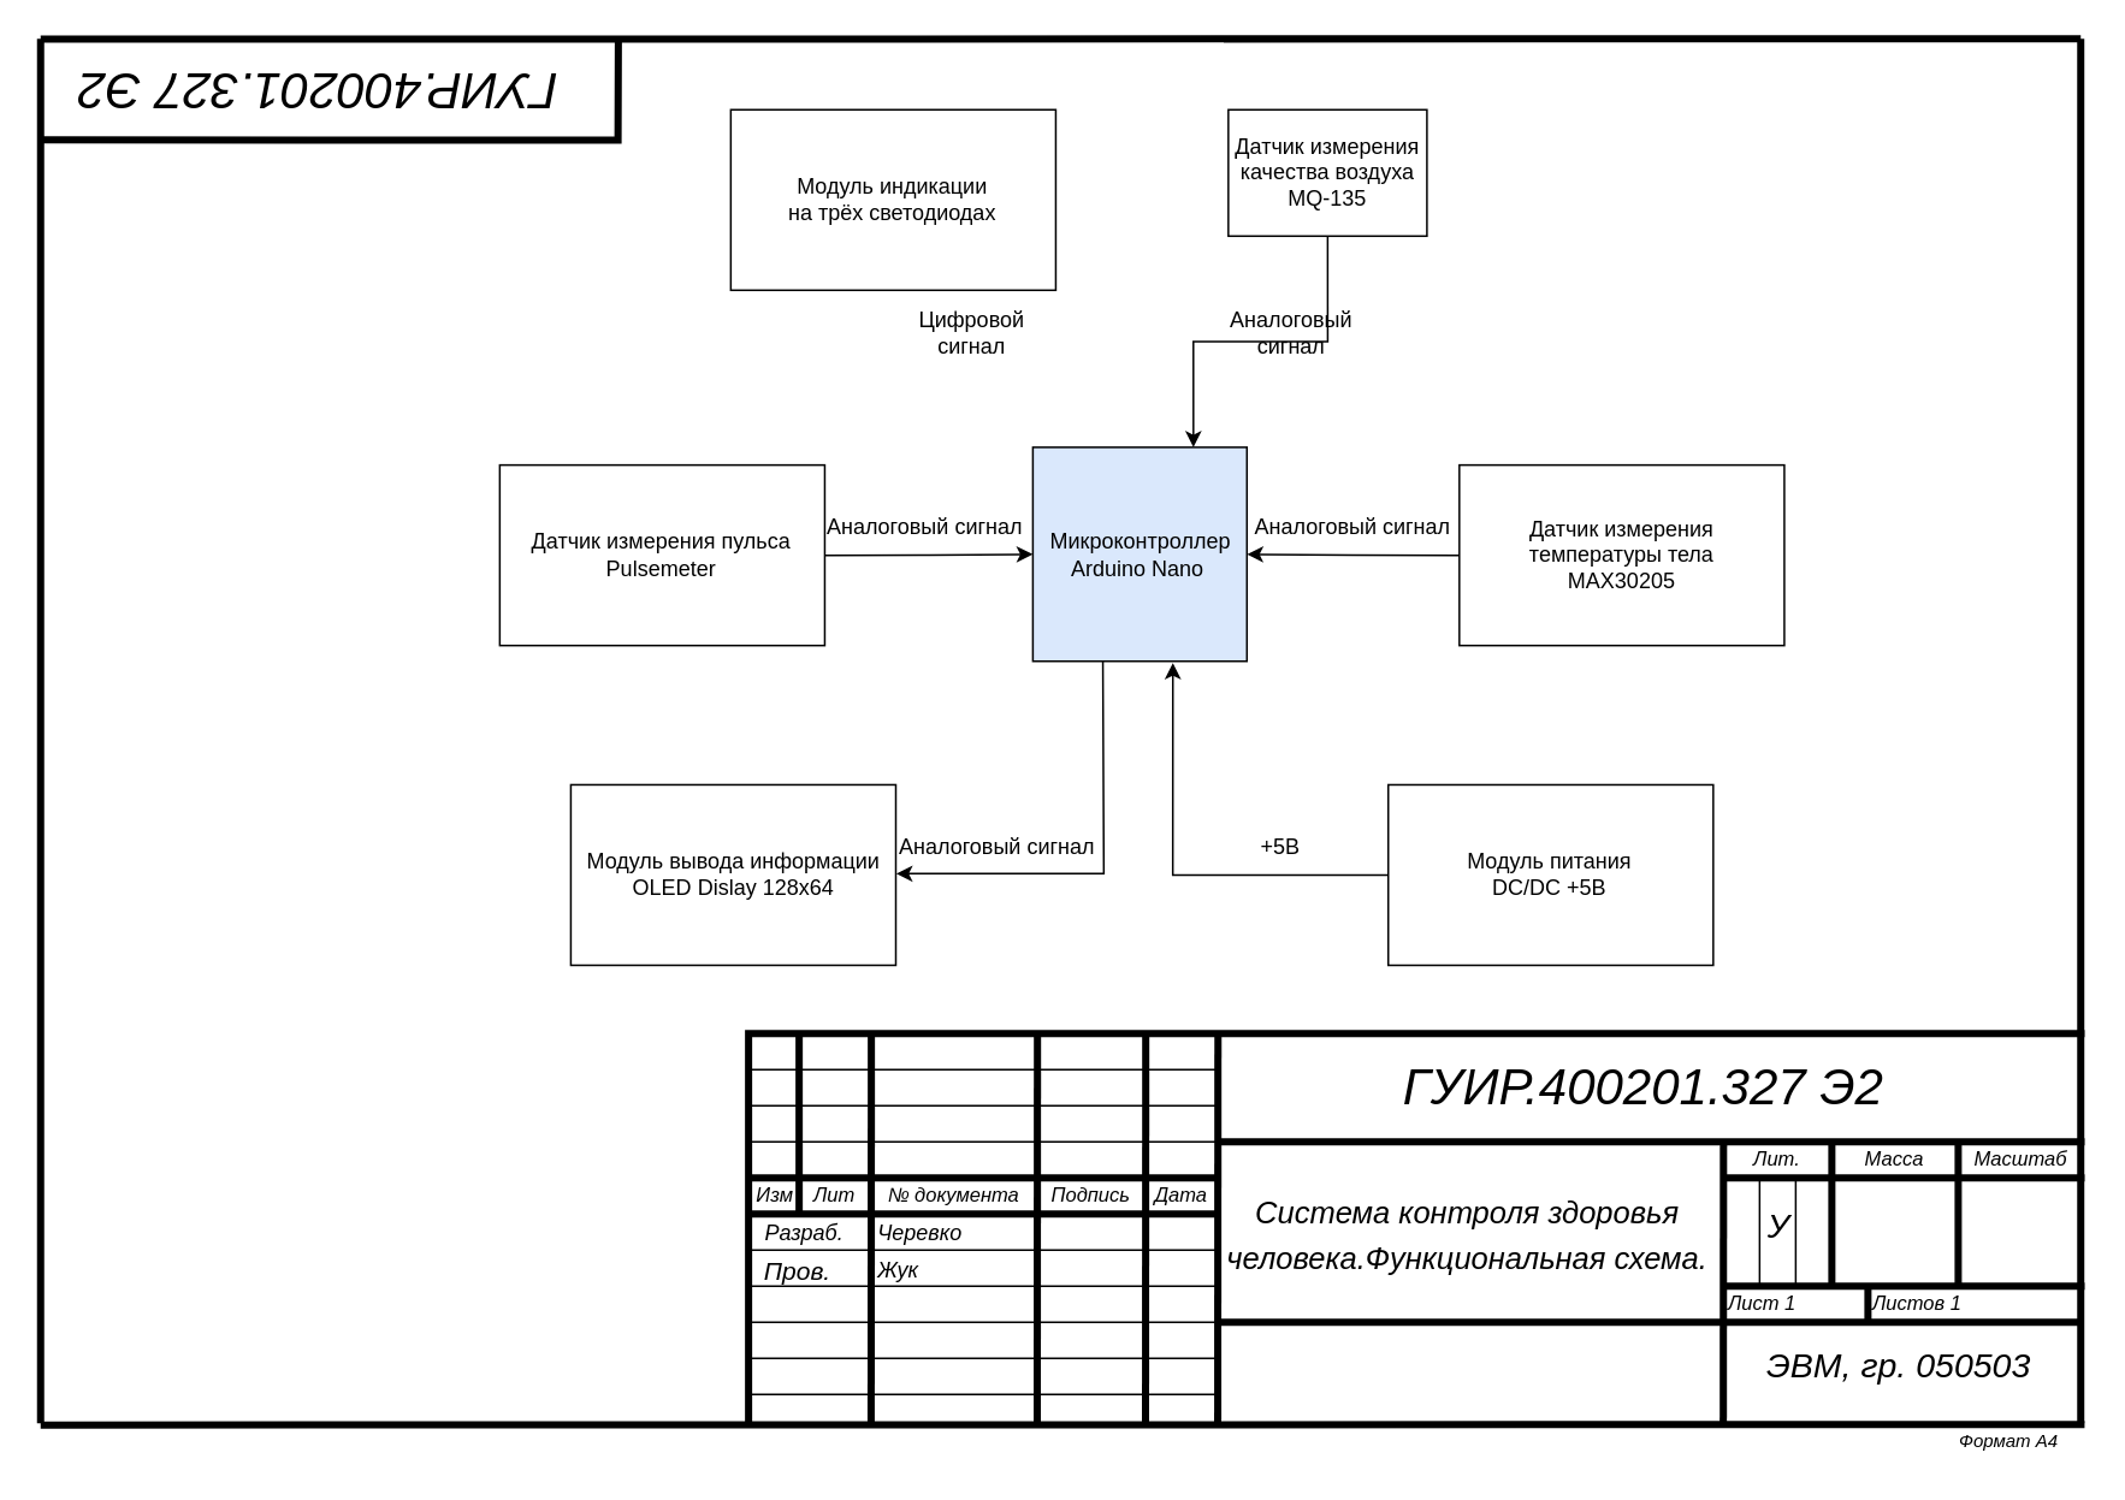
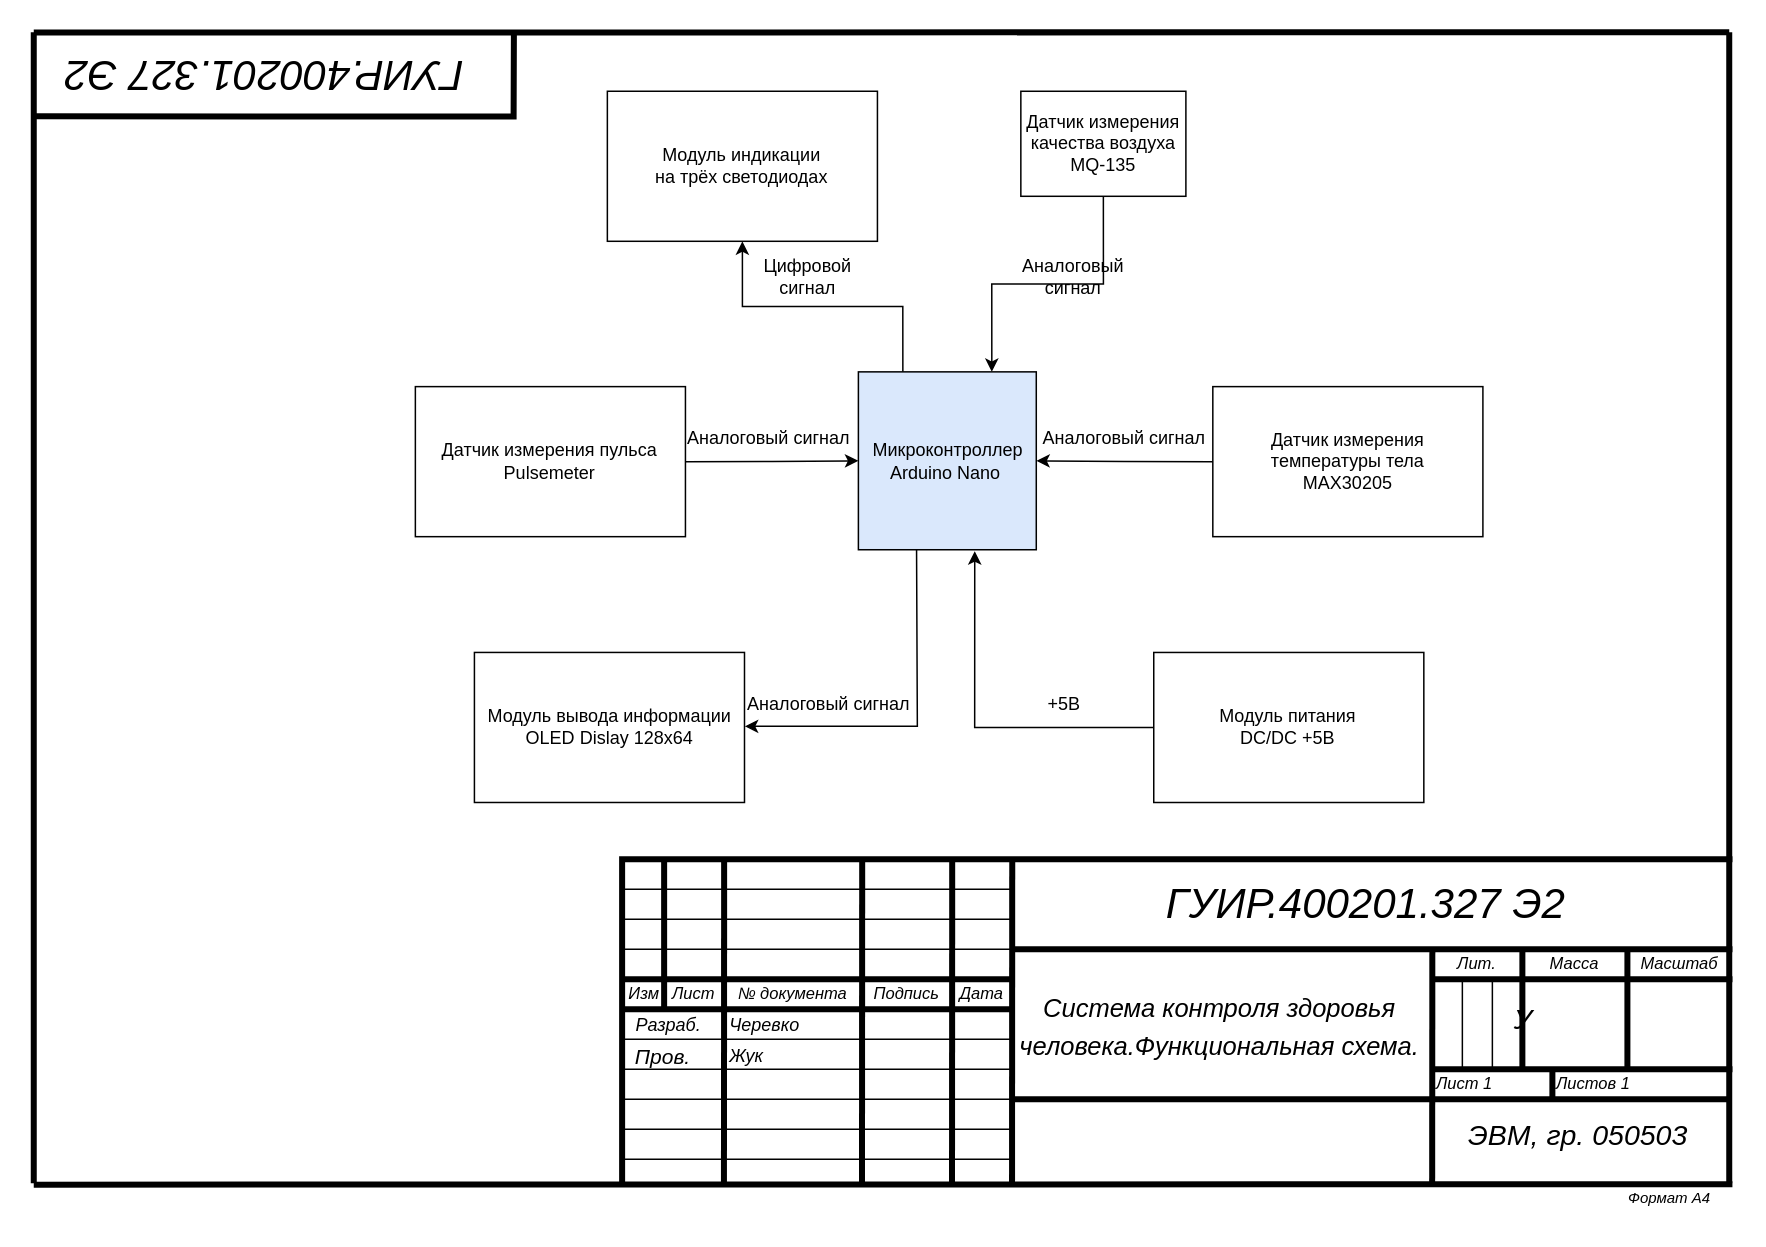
+ <mxCell id="70" style="edgeStyle=orthogonalEdgeStyle;rounded=0;orthogonalLoop=1;jettySize=auto;html=1;exitX=0.25;exitY=0;exitDx=0;exitDy=0;entryX=0.5;entryY=1;entryDx=0;entryDy=0;" edge="1" parent="1" source="54" target="71"><mxGeometry relative="1" as="geometry" /></mxCell>
- <mxCell id="35" value="&lt;font style=&quot;font-size:11px;font-family:Arial;color:#000000;direction:ltr;letter-spacing:0px;line-height:120%;opacity:1&quot;&gt;&lt;i&gt;Лит&lt;br/&gt;&lt;/i&gt;&lt;/font&gt;" style="verticalAlign=middle;align=center;vsdxID=167;fillColor=none;gradientColor=none;shape=stencil(nZBLDoAgDERP0z3SIyjew0SURgSD+Lu9kMZoXLhwN9O+tukAlrNpJg1SzDH4QW/URgNYgZTkjA4UkwJUgGXng+6DX1zLfmoymdXo17xh5zmRJ6Q42BWCfc2oJfdAr+Yv+AP9Cb7OJ3H/2JG1HNGz/84klThPVCc=);strokeColor=none;strokeWidth=4;spacingTop=-1;spacingBottom=-1;spacingLeft=-1;spacingRight=-1;labelBackgroundColor=none;rounded=0;html=1;whiteSpace=wrap;" parent="1" vertex="1"><mxGeometry x="444.125" y="654.095" width="36" height="16" as="geometry" /></mxCell>
+ <mxCell id="35" value="&lt;font style=&quot;font-size:11px;font-family:Arial;color:#000000;direction:ltr;letter-spacing:0px;line-height:120%;opacity:1&quot;&gt;&lt;i&gt;Лист&lt;br/&gt;&lt;/i&gt;&lt;/font&gt;" style="verticalAlign=middle;align=center;vsdxID=167;fillColor=none;gradientColor=none;shape=stencil(nZBLDoAgDERP0z3SIyjew0SURgSD+Lu9kMZoXLhwN9O+tukAlrNpJg1SzDH4QW/URgNYgZTkjA4UkwJUgGXng+6DX1zLfmoymdXo17xh5zmRJ6Q42BWCfc2oJfdAr+Yv+AP9Cb7OJ3H/2JG1HNGz/84klThPVCc=);strokeColor=none;strokeWidth=4;spacingTop=-1;spacingBottom=-1;spacingLeft=-1;spacingRight=-1;labelBackgroundColor=none;rounded=0;html=1;whiteSpace=wrap;" parent="1" vertex="1"><mxGeometry x="444.125" y="654.095" width="36" height="16" as="geometry" /></mxCell>
- <mxCell id="50" value="&lt;font style=&quot;font-size:19px;font-family:Arial;color:#000000;direction:ltr;letter-spacing:0px;line-height:120%;opacity:1&quot;&gt;&lt;i&gt;У&lt;br/&gt;&lt;/i&gt;&lt;/font&gt;" style="verticalAlign=middle;align=center;vsdxID=441;fillColor=none;gradientColor=none;shape=stencil(nZBLDoAgDERP0z3SIyjew0SURgSD+Lu9kMZoXLhwN9O+tukAlrNpJg1SzDH4QW/URgNYgZTkjA4UkwJUgGXng+6DX1zLfmoymdXo17xh5zmRJ6Q42BWCfc2oJfdAr+Yv+AP9Cb7OJ3H/2JG1HNGz/84klThPVCc=);strokeColor=none;strokeWidth=4;spacingTop=-1;spacingBottom=-1;spacingLeft=-1;spacingRight=-1;labelBackgroundColor=none;rounded=0;html=1;whiteSpace=wrap;" parent="1" vertex="1"><mxGeometry x="975.125" y="672.095" width="20" height="16" as="geometry" /></mxCell>
+ <mxCell id="50" value="&lt;font style=&quot;font-size:19px;font-family:Arial;color:#000000;direction:ltr;letter-spacing:0px;line-height:120%;opacity:1&quot;&gt;&lt;i&gt;У&lt;br/&gt;&lt;/i&gt;&lt;/font&gt;" style="verticalAlign=middle;align=center;vsdxID=441;fillColor=none;gradientColor=none;shape=stencil(nZBLDoAgDERP0z3SIyjew0SURgSD+Lu9kMZoXLhwN9O+tukAlrNpJg1SzDH4QW/URgNYgZTkjA4UkwJUgGXng+6DX1zLfmoymdXo17xh5zmRJ6Q42BWCfc2oJfdAr+Yv+AP9Cb7OJ3H/2JG1HNGz/84klThPVCc=);strokeColor=none;strokeWidth=4;spacingTop=-1;spacingBottom=-1;spacingLeft=-1;spacingRight=-1;labelBackgroundColor=none;rounded=0;html=1;whiteSpace=wrap;" parent="1" vertex="1"><mxGeometry x="1005.125" y="672.095" width="20" height="16" as="geometry" /></mxCell>
